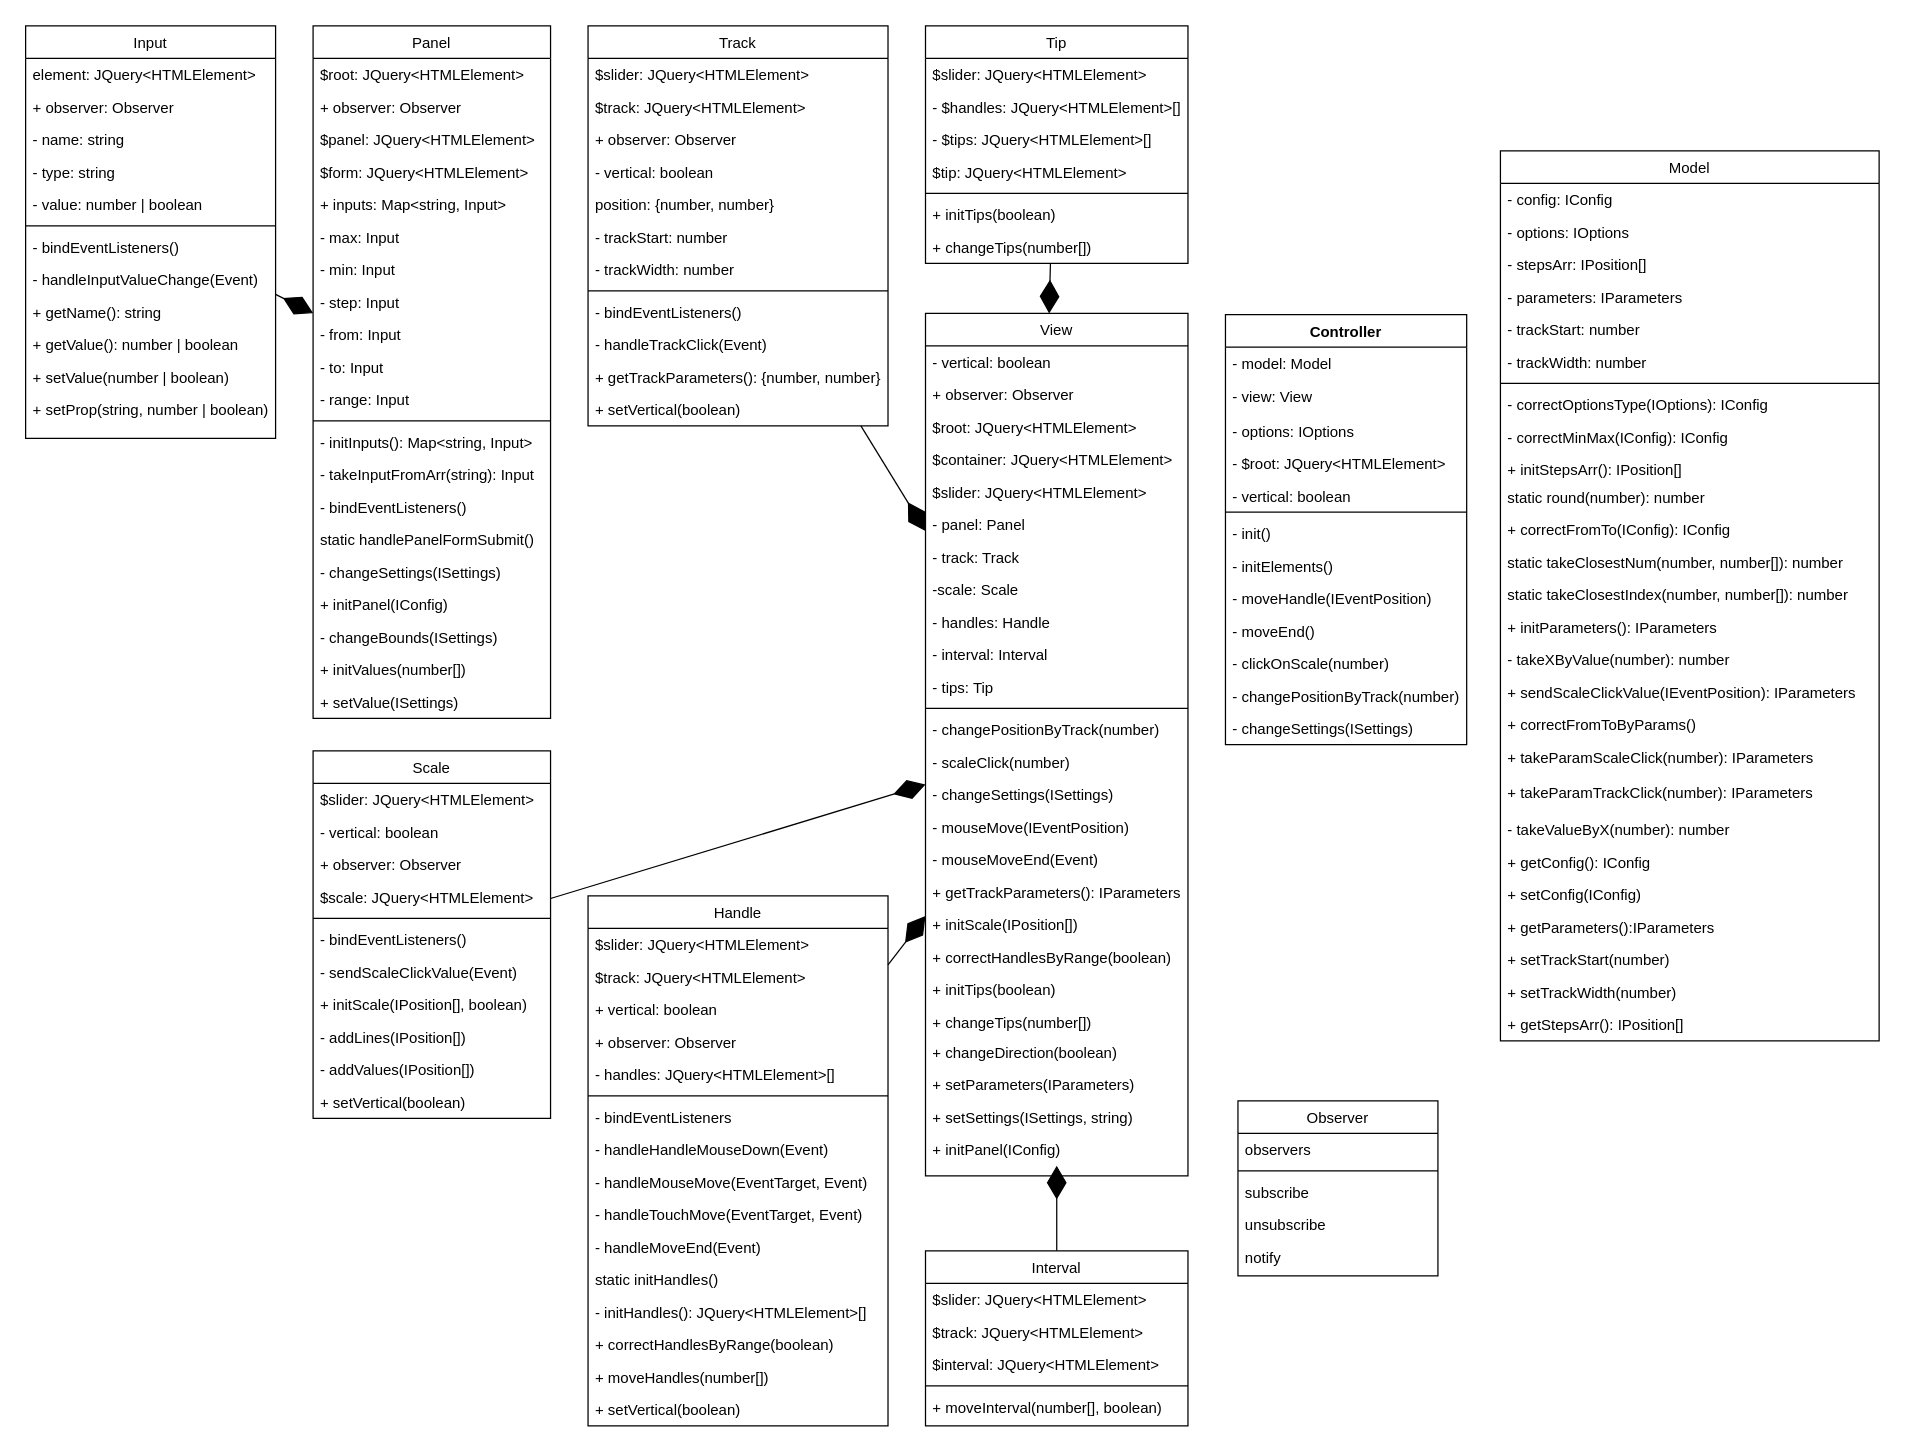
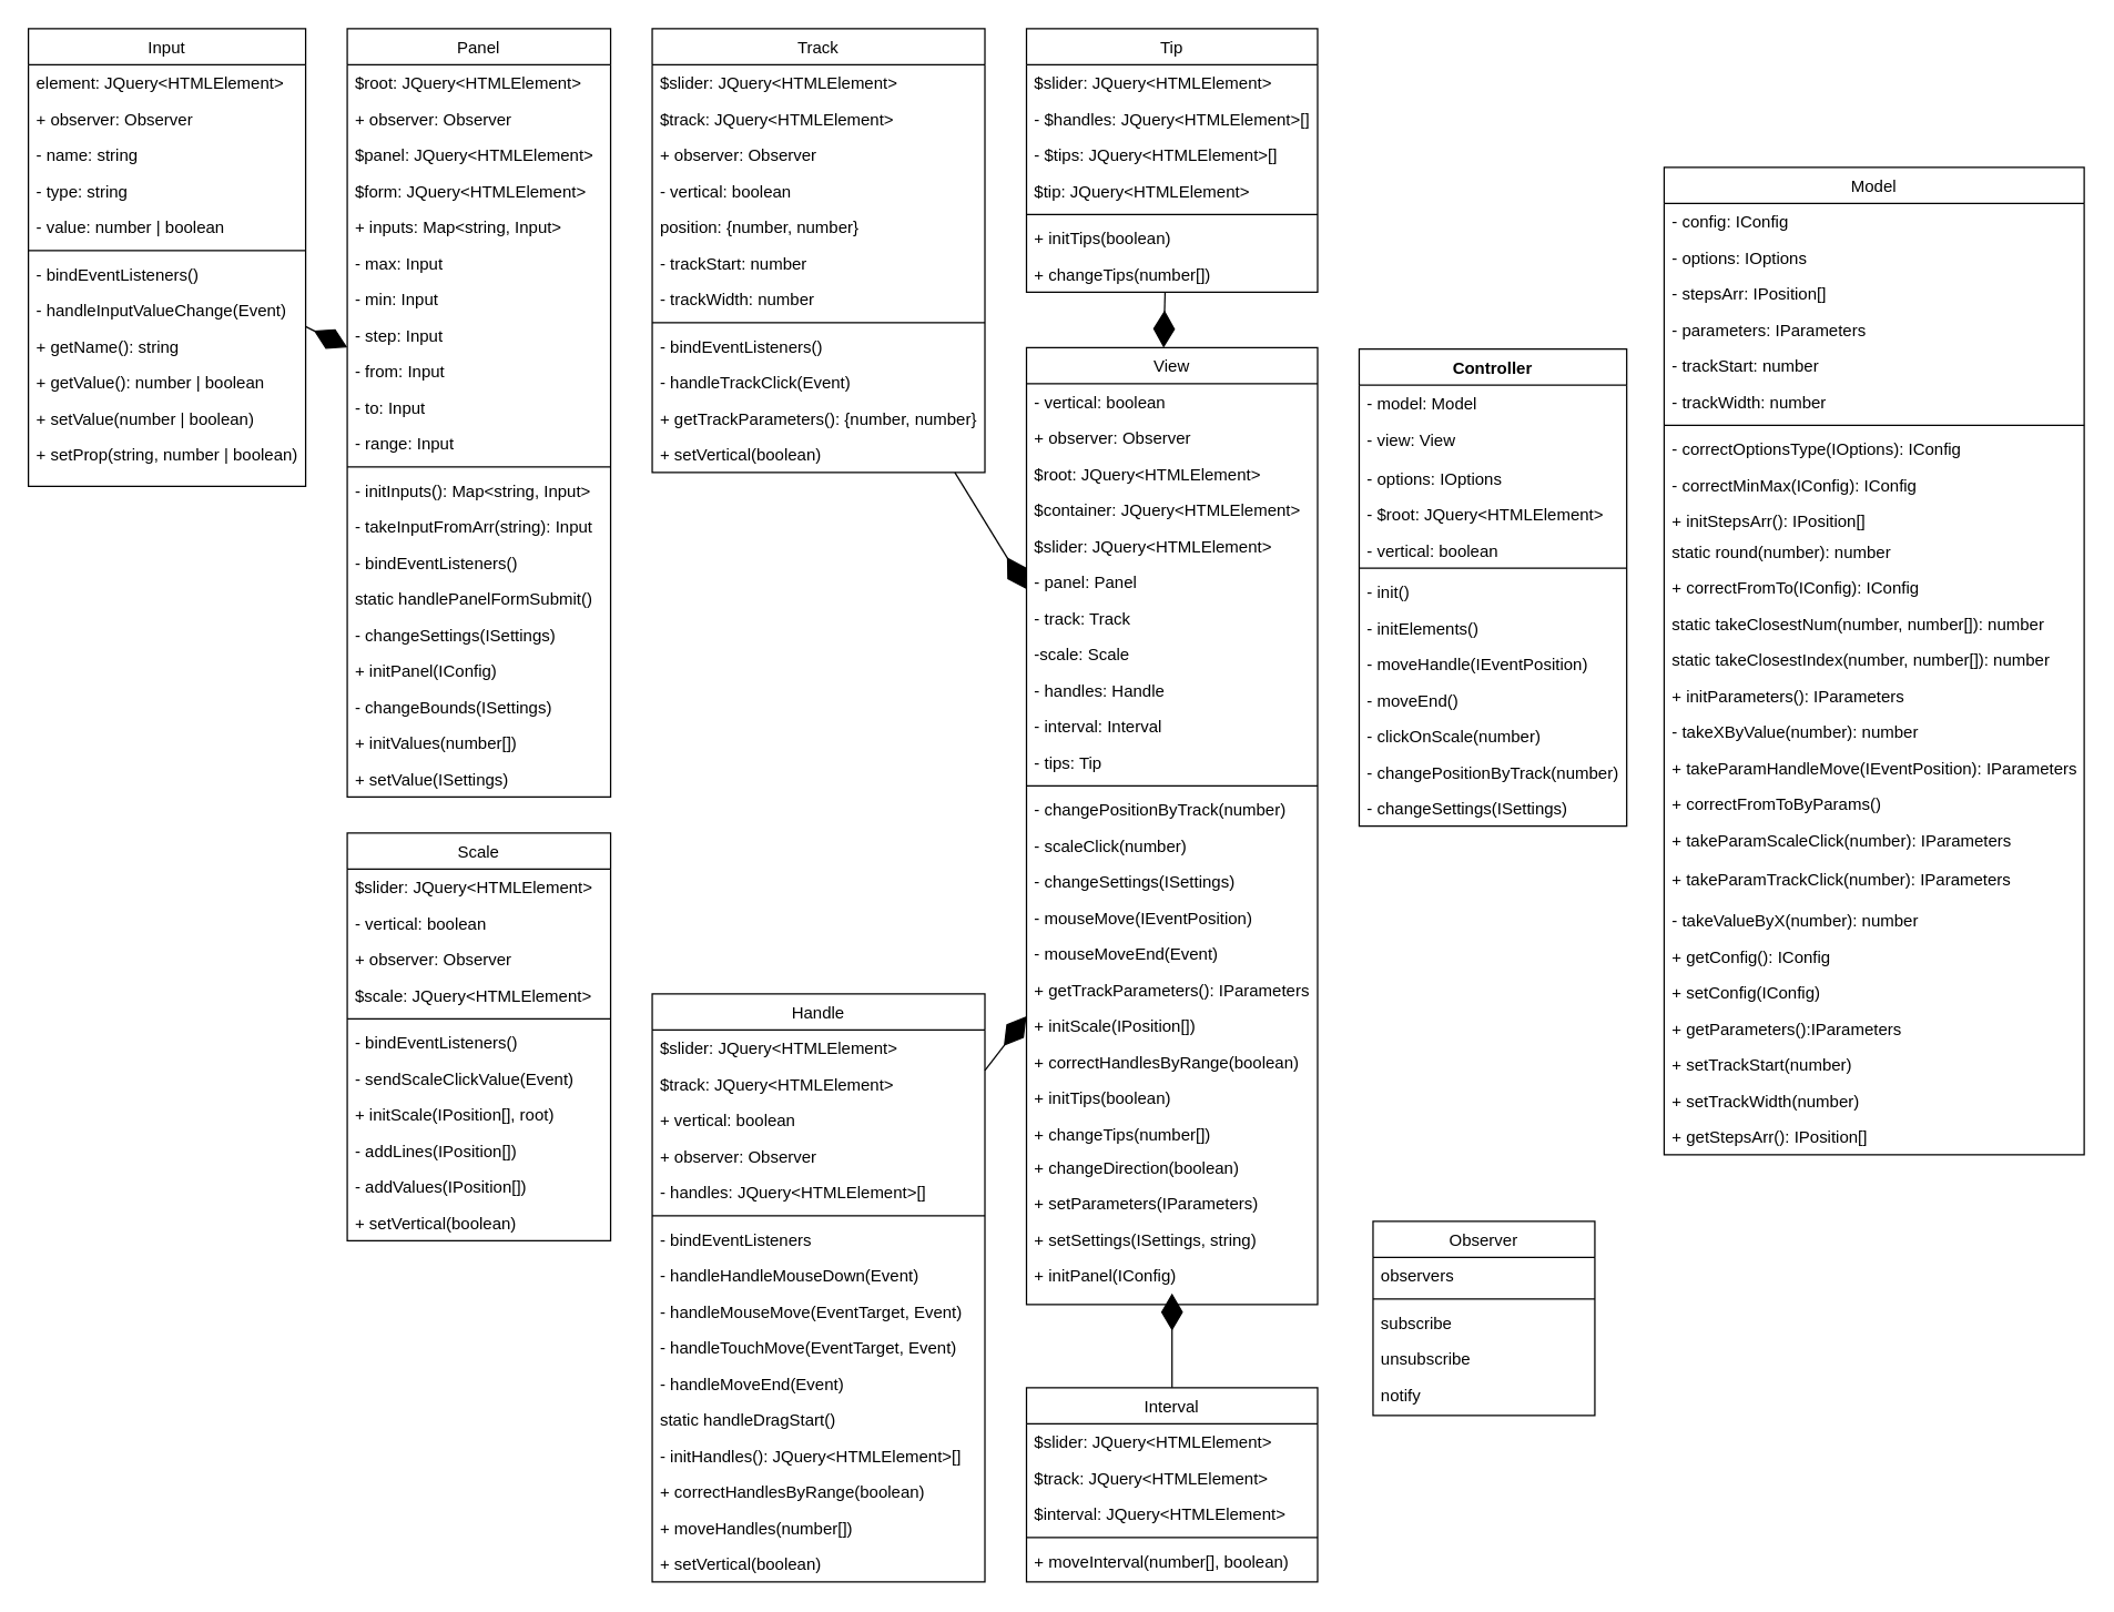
- <mxCell id="46" value="+ sendScaleClickValue(IEventPosition): IParameters" style="text;align=left;verticalAlign=top;spacingLeft=4;spacingRight=4;overflow=hidden;rotatable=0;points=[[0,0.5],[1,0.5]];portConstraint=eastwest;rounded=0;shadow=0;html=0;" parent="29" vertex="1"><mxGeometry y="420" width="303" height="26" as="geometry" /></mxCell>
+ <mxCell id="46" value="+ takeParamHandleMove(IEventPosition): IParameters" style="text;align=left;verticalAlign=top;spacingLeft=4;spacingRight=4;overflow=hidden;rotatable=0;points=[[0,0.5],[1,0.5]];portConstraint=eastwest;rounded=0;shadow=0;html=0;" parent="29" vertex="1"><mxGeometry y="420" width="303" height="26" as="geometry" /></mxCell>
- <mxCell id="171" value="" style="endArrow=diamondThin;endFill=1;endSize=24;html=1;rounded=0;" edge="1" parent="1" source="76" target="2"><mxGeometry width="160" relative="1" as="geometry"><mxPoint x="420" y="540" as="sourcePoint" /><mxPoint x="580" y="540" as="targetPoint" /></mxGeometry></mxCell>
- <mxCell id="84" value="+ initScale(IPosition[], boolean)" style="text;align=left;verticalAlign=top;spacingLeft=4;spacingRight=4;overflow=hidden;rotatable=0;points=[[0,0.5],[1,0.5]];portConstraint=eastwest;rounded=0;shadow=0;html=0;" vertex="1" parent="76"><mxGeometry y="190" width="190" height="26" as="geometry" /></mxCell>
+ <mxCell id="84" value="+ initScale(IPosition[], root)" style="text;align=left;verticalAlign=top;spacingLeft=4;spacingRight=4;overflow=hidden;rotatable=0;points=[[0,0.5],[1,0.5]];portConstraint=eastwest;rounded=0;shadow=0;html=0;" vertex="1" parent="76"><mxGeometry y="190" width="190" height="26" as="geometry" /></mxCell>
- <mxCell id="100" value="static initHandles()" style="text;align=left;verticalAlign=top;spacingLeft=4;spacingRight=4;overflow=hidden;rotatable=0;points=[[0,0.5],[1,0.5]];portConstraint=eastwest;rounded=0;shadow=0;html=0;" vertex="1" parent="88"><mxGeometry y="294" width="240" height="26" as="geometry" /></mxCell>
+ <mxCell id="100" value="static handleDragStart()" style="text;align=left;verticalAlign=top;spacingLeft=4;spacingRight=4;overflow=hidden;rotatable=0;points=[[0,0.5],[1,0.5]];portConstraint=eastwest;rounded=0;shadow=0;html=0;" vertex="1" parent="88"><mxGeometry y="294" width="240" height="26" as="geometry" /></mxCell>
